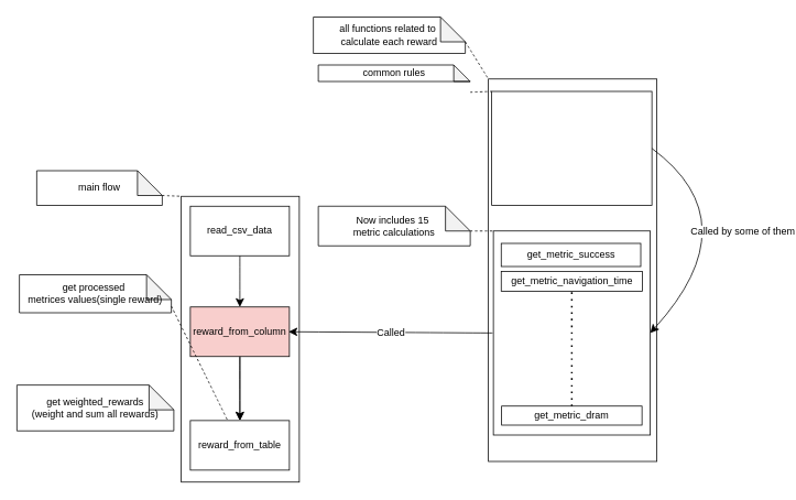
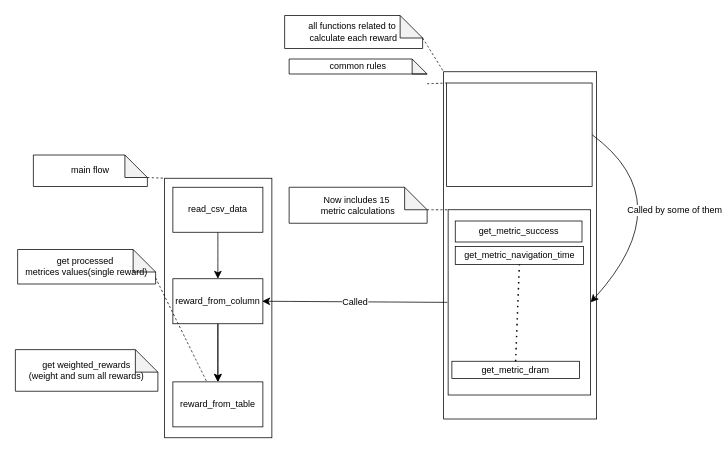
- <mxCell id="14" value="reward_from_column" style="rounded=0;whiteSpace=wrap;html=1;fillColor=#f8cecc;" vertex="1" parent="1"><mxGeometry x="230" y="371" width="120" height="60" as="geometry" /></mxCell>
+ <mxCell id="14" value="reward_from_column" style="rounded=0;whiteSpace=wrap;html=1;" vertex="1" parent="1"><mxGeometry x="230" y="371" width="120" height="60" as="geometry" /></mxCell>
- <mxCell id="11" value="get_metric_dram" style="rounded=0;whiteSpace=wrap;html=1;" vertex="1" parent="1"><mxGeometry x="607" y="491" width="170" height="23" as="geometry" /></mxCell>
+ <mxCell id="11" value="get_metric_dram" style="rounded=0;whiteSpace=wrap;html=1;" vertex="1" parent="1"><mxGeometry x="602" y="481" width="170" height="23" as="geometry" /></mxCell>
